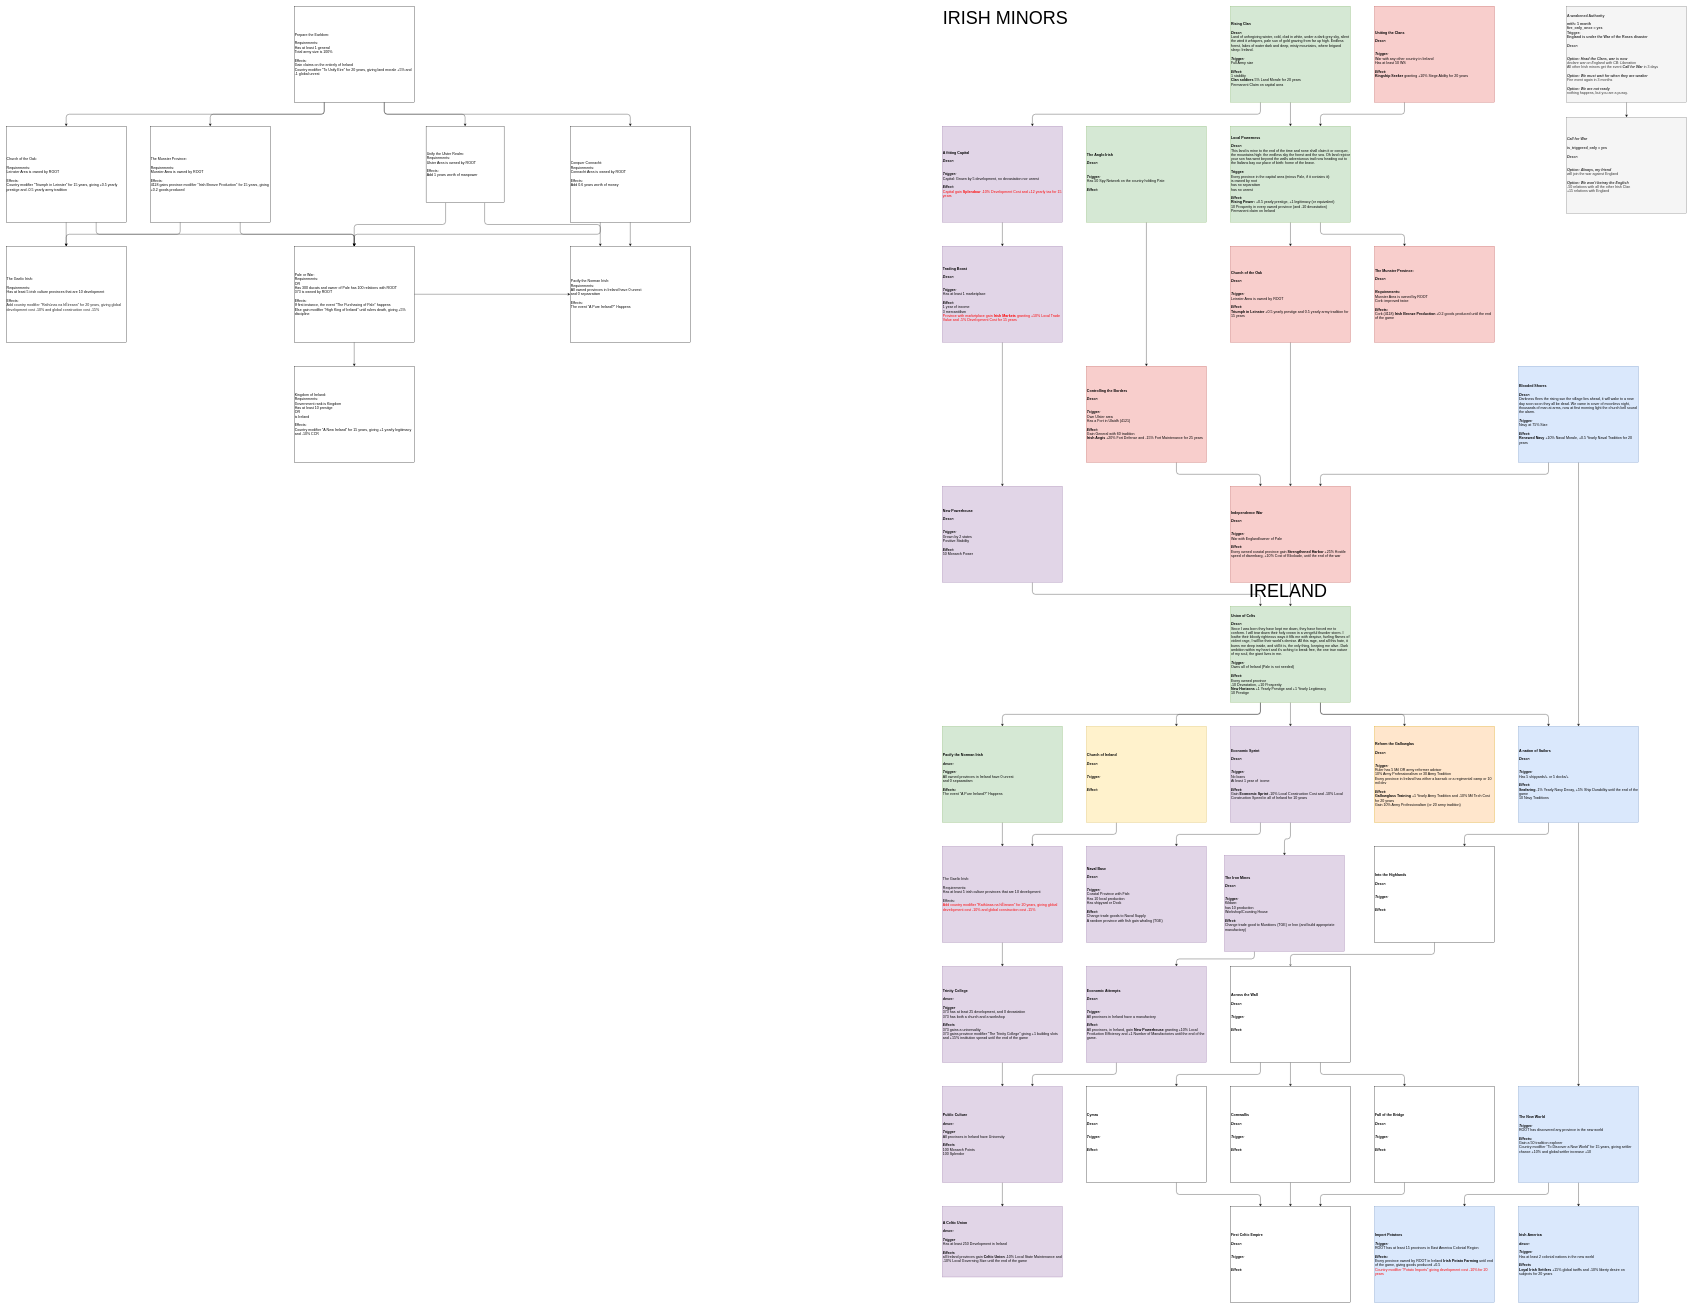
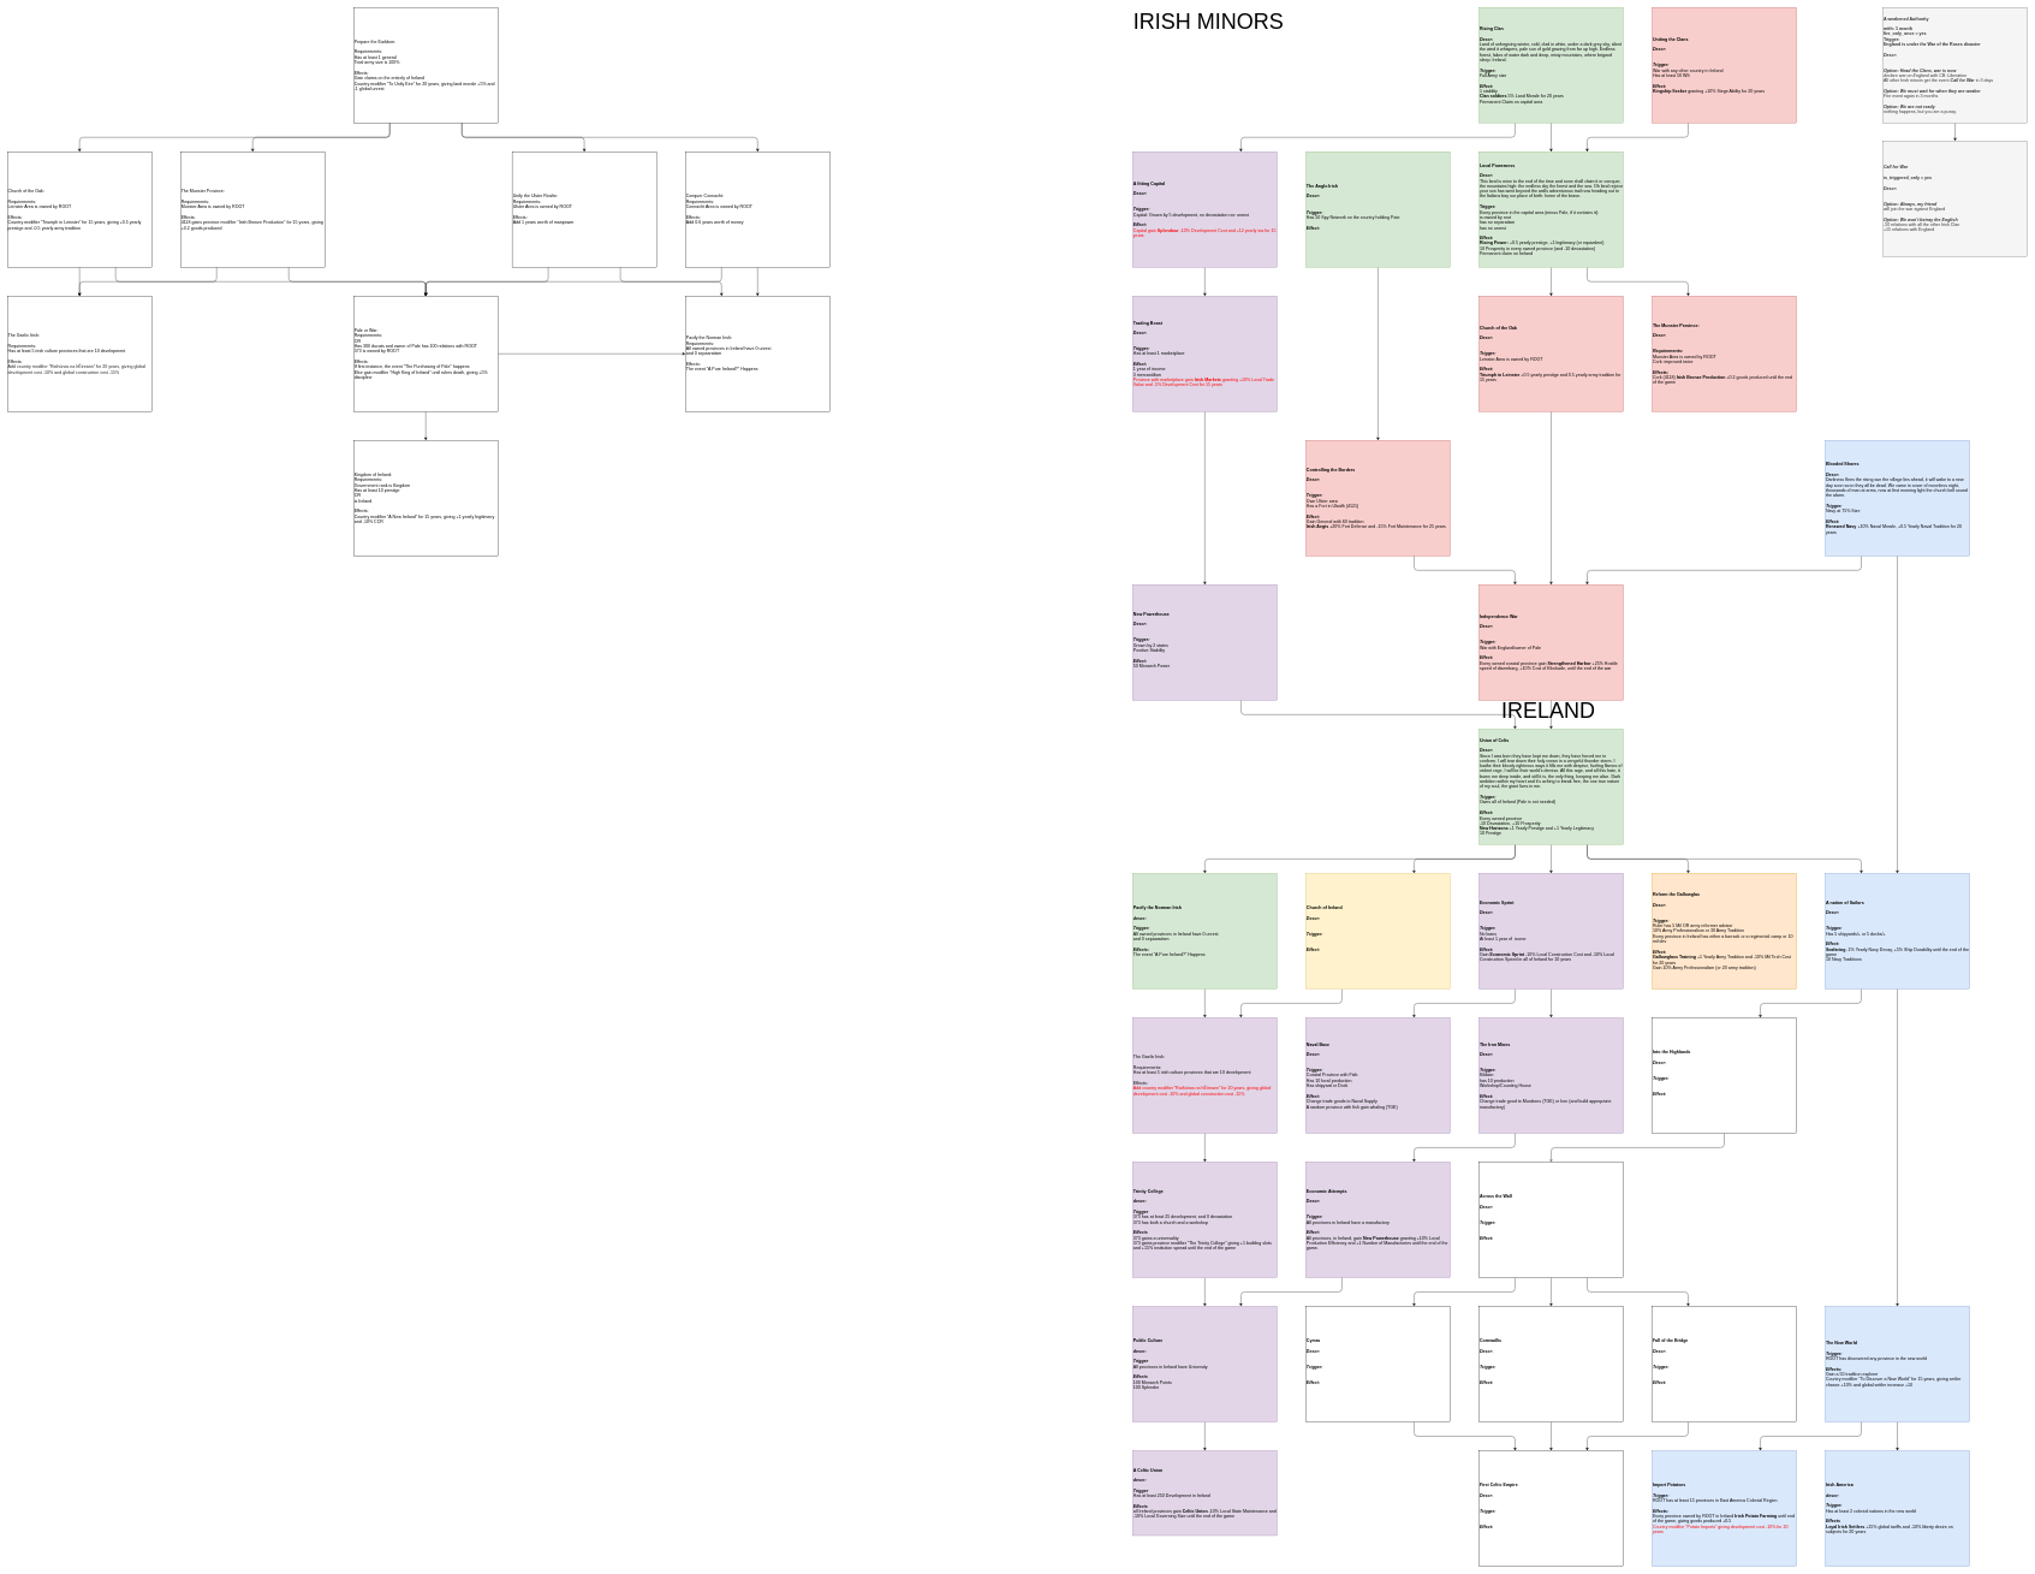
- <mxCell id="46" value="Unify the Ulster Realm:&lt;br&gt;Requirements:&lt;br&gt;Ulster Area is owned by ROOT&lt;br&gt;&lt;br&gt;Effects:&lt;br&gt;Add 1 years worth of manpower" style="rounded=0;whiteSpace=wrap;html=1;align=left;" parent="1" vertex="1"><mxGeometry x="1419.502" y="420" width="260" height="255" as="geometry" /></mxCell>
+ <mxCell id="46" value="Unify the Ulster Realm:&lt;br&gt;Requirements:&lt;br&gt;Ulster Area is owned by ROOT&lt;br&gt;&lt;br&gt;Effects:&lt;br&gt;Add 1 years worth of manpower" style="rounded=0;whiteSpace=wrap;html=1;align=left;" parent="1" vertex="1"><mxGeometry x="1419.502" y="420" width="400" height="320" as="geometry" /></mxCell>
- <mxCell id="98" value="&lt;div style=&quot;font-size: 12px&quot;&gt;&lt;font style=&quot;font-size: 12px&quot;&gt;&lt;b style=&quot;font-size: 12px&quot;&gt;&lt;font style=&quot;font-size: 12px&quot;&gt;The Iron Mines&lt;br&gt;&lt;/font&gt;&lt;/b&gt;&lt;/font&gt;&lt;/div&gt;&lt;div style=&quot;font-size: 12px&quot;&gt;&lt;font style=&quot;font-size: 12px&quot;&gt;&lt;b style=&quot;font-size: 12px&quot;&gt;&lt;font style=&quot;font-size: 12px&quot;&gt;&lt;br style=&quot;font-size: 12px&quot;&gt;&lt;/font&gt;&lt;/b&gt;&lt;/font&gt;&lt;/div&gt;&lt;div style=&quot;font-size: 12px&quot;&gt;&lt;font style=&quot;font-size: 12px&quot;&gt;&lt;span style=&quot;font-size: 12px&quot;&gt;&lt;font style=&quot;font-size: 12px&quot;&gt;&lt;i style=&quot;font-size: 12px&quot;&gt;&lt;b style=&quot;font-size: 12px&quot;&gt;Descr:&lt;/b&gt;&lt;/i&gt;&lt;/font&gt;&lt;/span&gt;&lt;/font&gt;&lt;/div&gt;&lt;div style=&quot;font-size: 12px&quot;&gt;&lt;div style=&quot;font-size: 12px&quot;&gt;&lt;div style=&quot;font-size: 12px&quot;&gt;&lt;br style=&quot;font-size: 12px&quot;&gt;&lt;/div&gt;&lt;/div&gt;&lt;/div&gt;&lt;div style=&quot;font-size: 12px&quot;&gt;&lt;font style=&quot;font-size: 12px&quot;&gt;&lt;br style=&quot;font-size: 12px&quot;&gt;&lt;/font&gt;&lt;/div&gt;&lt;div style=&quot;font-size: 12px&quot;&gt;&lt;font style=&quot;font-size: 12px&quot;&gt;&lt;b style=&quot;font-size: 12px&quot;&gt;&lt;i style=&quot;font-size: 12px&quot;&gt;Trigger:&lt;/i&gt;&lt;/b&gt;&lt;/font&gt;&lt;/div&gt;Kildare: &lt;br&gt;has 10 production &lt;br&gt;Workshop/Counting House&lt;br&gt;&lt;div style=&quot;font-size: 12px&quot;&gt;&lt;font style=&quot;font-size: 12px&quot;&gt;&lt;br style=&quot;font-size: 12px&quot;&gt;&lt;/font&gt;&lt;/div&gt;&lt;div style=&quot;font-size: 12px&quot;&gt;&lt;font style=&quot;font-size: 12px&quot;&gt;&lt;font style=&quot;font-size: 12px&quot;&gt;&lt;b style=&quot;font-size: 12px&quot;&gt;&lt;i style=&quot;font-size: 12px&quot;&gt;Effect:&lt;/i&gt;&lt;/b&gt;&lt;/font&gt;&lt;/font&gt;&lt;/div&gt;&lt;div style=&quot;font-size: 12px&quot;&gt;&lt;font style=&quot;font-size: 12px&quot;&gt;&lt;font style=&quot;font-size: 12px&quot;&gt;&lt;span style=&quot;font-size: 12px&quot;&gt;&lt;span style=&quot;font-size: 12px&quot;&gt;Cha&lt;/span&gt;&lt;/span&gt;&lt;span style=&quot;font-size: 12px&quot;&gt;&lt;span style=&quot;font-size: 12px&quot;&gt;nge trade good to Munitions (TGE) or Iron (and build appropriate manufactory)&lt;/span&gt;&lt;/span&gt;&lt;b style=&quot;font-size: 12px&quot;&gt;&lt;i style=&quot;font-size: 12px&quot;&gt;&lt;br&gt;&lt;/i&gt;&lt;/b&gt;&lt;/font&gt;&lt;/font&gt;&lt;/div&gt;" style="whiteSpace=wrap;html=1;align=left;fontSize=12;fillColor=#e1d5e7;strokeColor=#9673a6;" parent="1" vertex="1"><mxGeometry x="4080" y="2850" width="400" height="320" as="geometry" /></mxCell>
+ <mxCell id="98" value="&lt;div style=&quot;font-size: 12px&quot;&gt;&lt;font style=&quot;font-size: 12px&quot;&gt;&lt;b style=&quot;font-size: 12px&quot;&gt;&lt;font style=&quot;font-size: 12px&quot;&gt;The Iron Mines&lt;br&gt;&lt;/font&gt;&lt;/b&gt;&lt;/font&gt;&lt;/div&gt;&lt;div style=&quot;font-size: 12px&quot;&gt;&lt;font style=&quot;font-size: 12px&quot;&gt;&lt;b style=&quot;font-size: 12px&quot;&gt;&lt;font style=&quot;font-size: 12px&quot;&gt;&lt;br style=&quot;font-size: 12px&quot;&gt;&lt;/font&gt;&lt;/b&gt;&lt;/font&gt;&lt;/div&gt;&lt;div style=&quot;font-size: 12px&quot;&gt;&lt;font style=&quot;font-size: 12px&quot;&gt;&lt;span style=&quot;font-size: 12px&quot;&gt;&lt;font style=&quot;font-size: 12px&quot;&gt;&lt;i style=&quot;font-size: 12px&quot;&gt;&lt;b style=&quot;font-size: 12px&quot;&gt;Descr:&lt;/b&gt;&lt;/i&gt;&lt;/font&gt;&lt;/span&gt;&lt;/font&gt;&lt;/div&gt;&lt;div style=&quot;font-size: 12px&quot;&gt;&lt;div style=&quot;font-size: 12px&quot;&gt;&lt;div style=&quot;font-size: 12px&quot;&gt;&lt;br style=&quot;font-size: 12px&quot;&gt;&lt;/div&gt;&lt;/div&gt;&lt;/div&gt;&lt;div style=&quot;font-size: 12px&quot;&gt;&lt;font style=&quot;font-size: 12px&quot;&gt;&lt;br style=&quot;font-size: 12px&quot;&gt;&lt;/font&gt;&lt;/div&gt;&lt;div style=&quot;font-size: 12px&quot;&gt;&lt;font style=&quot;font-size: 12px&quot;&gt;&lt;b style=&quot;font-size: 12px&quot;&gt;&lt;i style=&quot;font-size: 12px&quot;&gt;Trigger:&lt;/i&gt;&lt;/b&gt;&lt;/font&gt;&lt;/div&gt;Kildare: &lt;br&gt;has 10 production &lt;br&gt;Workshop/Counting House&lt;br&gt;&lt;div style=&quot;font-size: 12px&quot;&gt;&lt;font style=&quot;font-size: 12px&quot;&gt;&lt;br style=&quot;font-size: 12px&quot;&gt;&lt;/font&gt;&lt;/div&gt;&lt;div style=&quot;font-size: 12px&quot;&gt;&lt;font style=&quot;font-size: 12px&quot;&gt;&lt;font style=&quot;font-size: 12px&quot;&gt;&lt;b style=&quot;font-size: 12px&quot;&gt;&lt;i style=&quot;font-size: 12px&quot;&gt;Effect:&lt;/i&gt;&lt;/b&gt;&lt;/font&gt;&lt;/font&gt;&lt;/div&gt;&lt;div style=&quot;font-size: 12px&quot;&gt;&lt;font style=&quot;font-size: 12px&quot;&gt;&lt;font style=&quot;font-size: 12px&quot;&gt;&lt;span style=&quot;font-size: 12px&quot;&gt;&lt;span style=&quot;font-size: 12px&quot;&gt;Cha&lt;/span&gt;&lt;/span&gt;&lt;span style=&quot;font-size: 12px&quot;&gt;&lt;span style=&quot;font-size: 12px&quot;&gt;nge trade good to Munitions (TGE) or Iron (and build appropriate manufactory)&lt;/span&gt;&lt;/span&gt;&lt;b style=&quot;font-size: 12px&quot;&gt;&lt;i style=&quot;font-size: 12px&quot;&gt;&lt;br&gt;&lt;/i&gt;&lt;/b&gt;&lt;/font&gt;&lt;/font&gt;&lt;/div&gt;" style="whiteSpace=wrap;html=1;align=left;fontSize=12;fillColor=#e1d5e7;strokeColor=#9673a6;" parent="1" vertex="1"><mxGeometry x="4100" y="2820" width="400" height="320" as="geometry" /></mxCell>
